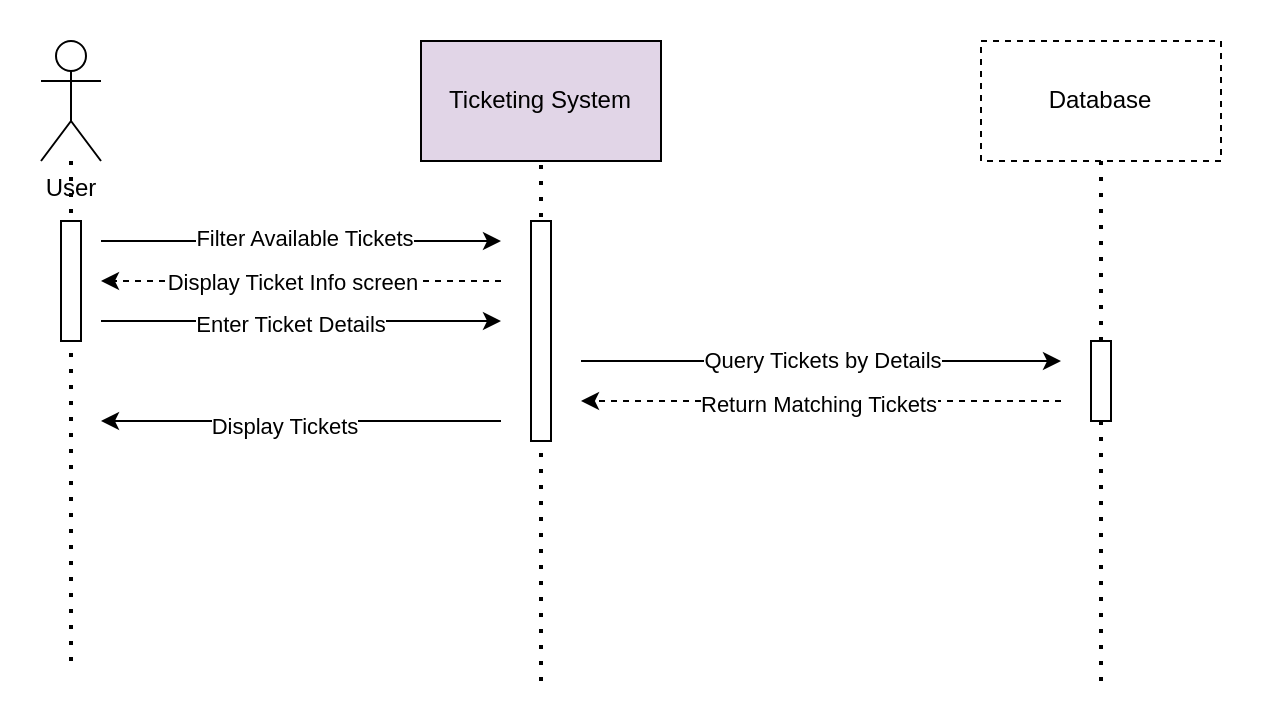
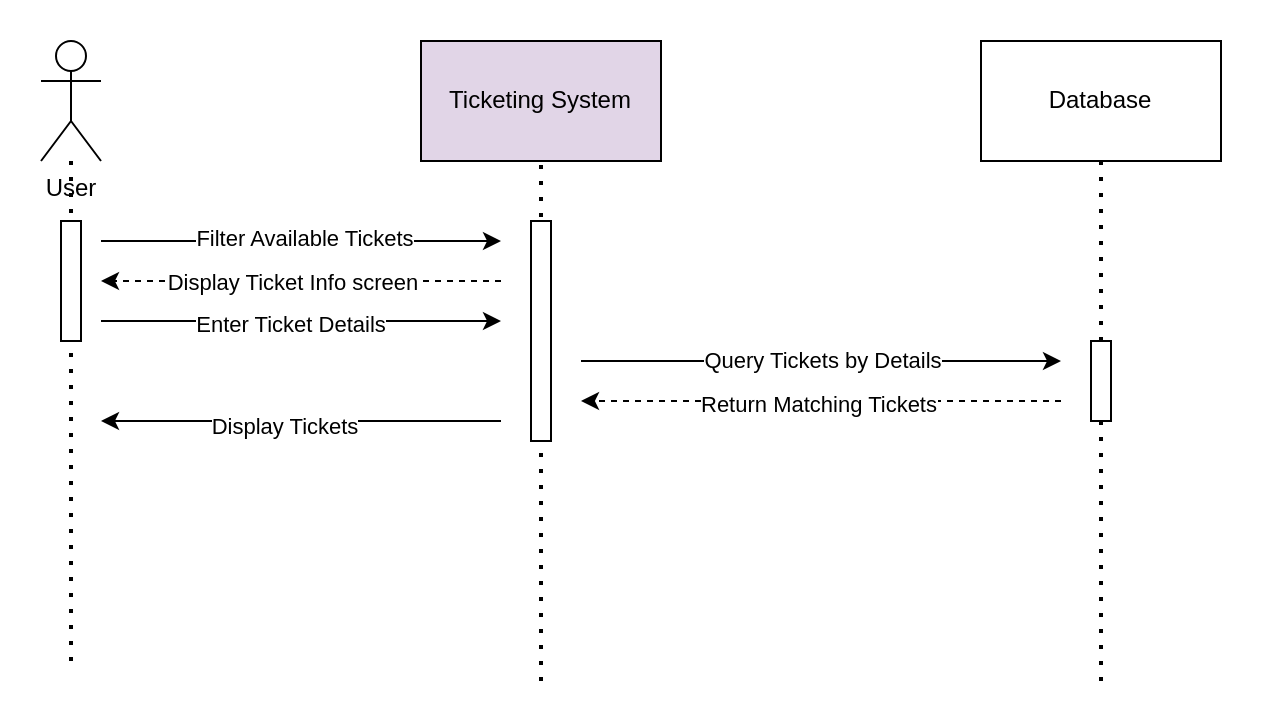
- <mxCell id="3" value="Database" style="rounded=0;whiteSpace=wrap;html=1;dashed=1;" vertex="1" parent="1"><mxGeometry x="490" y="20" width="120" height="60" as="geometry" /></mxCell>
+ <mxCell id="3" value="Database" style="rounded=0;whiteSpace=wrap;html=1;" vertex="1" parent="1"><mxGeometry x="490" y="20" width="120" height="60" as="geometry" /></mxCell>
